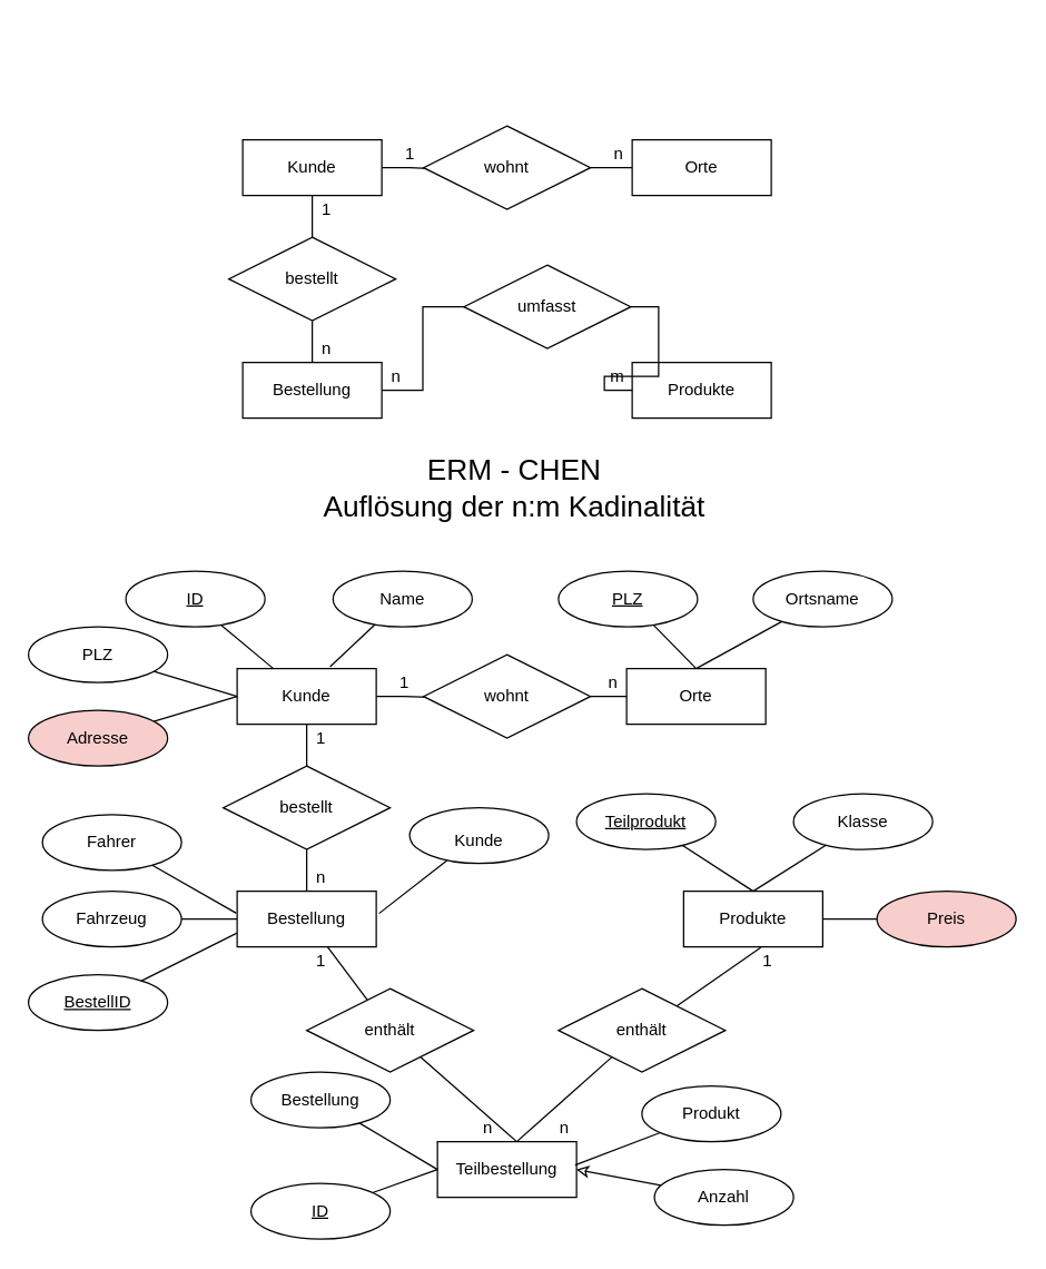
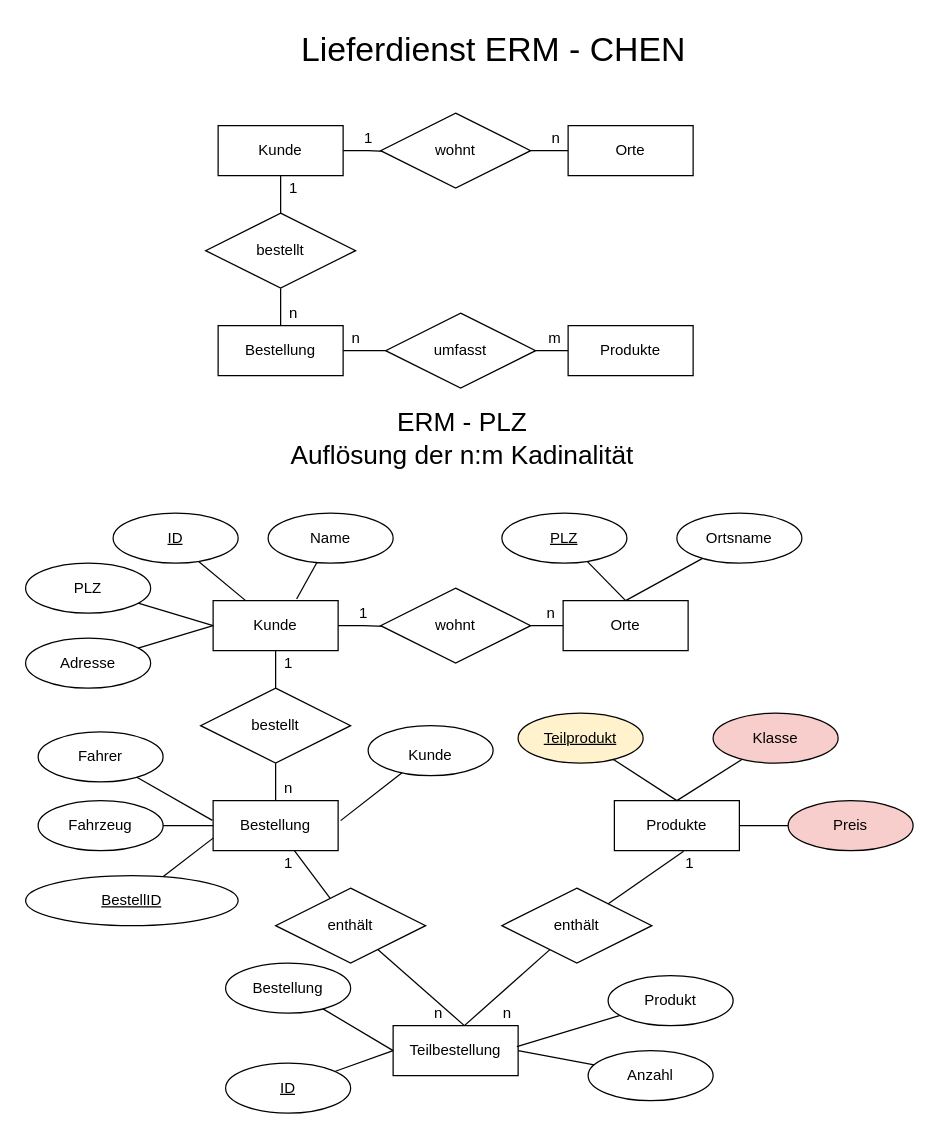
+ <mxCell id="21" value="Lieferdienst ERM - CHEN" style="text;html=1;align=center;verticalAlign=middle;resizable=0;points=[];autosize=1;strokeColor=none;fontSize=27;" vertex="1" parent="1"><mxGeometry x="234" width="320" height="40" as="geometry" y="20" /></mxCell>
- <mxCell id="13" value="umfasst" style="shape=rhombus;perimeter=rhombusPerimeter;whiteSpace=wrap;html=1;align=center;" vertex="1" parent="1"><mxGeometry x="333" y="190" width="120" height="60" as="geometry" /></mxCell>
+ <mxCell id="13" value="umfasst" style="shape=rhombus;perimeter=rhombusPerimeter;whiteSpace=wrap;html=1;align=center;" vertex="1" parent="1"><mxGeometry x="308" y="250" width="120" height="60" as="geometry" /></mxCell>
- <mxCell id="22" value="ERM - CHEN&lt;br style=&quot;font-size: 21px;&quot;&gt;Auflösung der n:m Kadinalität" style="text;html=1;align=center;verticalAlign=middle;resizable=0;points=[];autosize=1;strokeColor=none;fontSize=21;" vertex="1" parent="1"><mxGeometry x="224" y="320" width="290" height="60" as="geometry" /></mxCell>
+ <mxCell id="22" value="ERM - PLZ&lt;br style=&quot;font-size: 21px;&quot;&gt;Auflösung der n:m Kadinalität" style="text;html=1;align=center;verticalAlign=middle;resizable=0;points=[];autosize=1;strokeColor=none;fontSize=21;" vertex="1" parent="1"><mxGeometry x="224" y="320" width="290" height="60" as="geometry" /></mxCell>
- <mxCell id="56" value="Name" style="ellipse;whiteSpace=wrap;html=1;align=center;" vertex="1" parent="1"><mxGeometry x="239" y="410" width="100" height="40" as="geometry" /></mxCell>
+ <mxCell id="56" value="Name" style="ellipse;whiteSpace=wrap;html=1;align=center;" vertex="1" parent="1"><mxGeometry x="214" y="410" width="100" height="40" as="geometry" /></mxCell>
- <mxCell id="60" value="Adresse" style="ellipse;whiteSpace=wrap;html=1;align=center;fillColor=#f8cecc;" vertex="1" parent="1"><mxGeometry x="20" y="510" width="100" height="40" as="geometry" /></mxCell>
+ <mxCell id="60" value="Adresse" style="ellipse;whiteSpace=wrap;html=1;align=center;" vertex="1" parent="1"><mxGeometry x="20" y="510" width="100" height="40" as="geometry" /></mxCell>
- <mxCell id="62" value="Teilprodukt" style="ellipse;whiteSpace=wrap;html=1;align=center;fontStyle=4;" vertex="1" parent="1"><mxGeometry x="414" y="570" width="100" height="40" as="geometry" /></mxCell>
+ <mxCell id="62" value="Teilprodukt" style="ellipse;whiteSpace=wrap;html=1;align=center;fontStyle=4;fillColor=#fff2cc;" vertex="1" parent="1"><mxGeometry x="414" y="570" width="100" height="40" as="geometry" /></mxCell>
- <mxCell id="64" value="Klasse" style="ellipse;whiteSpace=wrap;html=1;align=center;" vertex="1" parent="1"><mxGeometry x="570" y="570" width="100" height="40" as="geometry" /></mxCell>
+ <mxCell id="64" value="Klasse" style="ellipse;whiteSpace=wrap;html=1;align=center;fillColor=#f8cecc;" vertex="1" parent="1"><mxGeometry x="570" y="570" width="100" height="40" as="geometry" /></mxCell>
- <mxCell id="81" value="BestellID" style="ellipse;whiteSpace=wrap;html=1;align=center;fontStyle=4;fontSize=12;" vertex="1" parent="1"><mxGeometry x="20" y="700" width="100" height="40" as="geometry" /></mxCell>
+ <mxCell id="81" value="BestellID" style="ellipse;whiteSpace=wrap;html=1;align=center;fontStyle=4;fontSize=12;" vertex="1" parent="1"><mxGeometry x="20" y="700" width="170" height="40" as="geometry" /></mxCell>
- <mxCell id="67" value="Produkt" style="ellipse;whiteSpace=wrap;html=1;align=center;" vertex="1" parent="1"><mxGeometry x="461" y="780" width="100" height="40" as="geometry" /></mxCell>
+ <mxCell id="67" value="Produkt" style="ellipse;whiteSpace=wrap;html=1;align=center;" vertex="1" parent="1"><mxGeometry x="486" y="780" width="100" height="40" as="geometry" /></mxCell>
- <mxCell id="70" style="edgeStyle=none;rounded=0;orthogonalLoop=1;jettySize=auto;html=1;entryX=1;entryY=0.5;entryDx=0;entryDy=0;endArrow=classic;endFill=0;" edge="1" parent="1" source="71" target="39"><mxGeometry relative="1" as="geometry" /></mxCell>
+ <mxCell id="70" style="edgeStyle=none;rounded=0;orthogonalLoop=1;jettySize=auto;html=1;entryX=1;entryY=0.5;entryDx=0;entryDy=0;endArrow=none;endFill=0;" edge="1" parent="1" source="71" target="39"><mxGeometry relative="1" as="geometry" /></mxCell>
